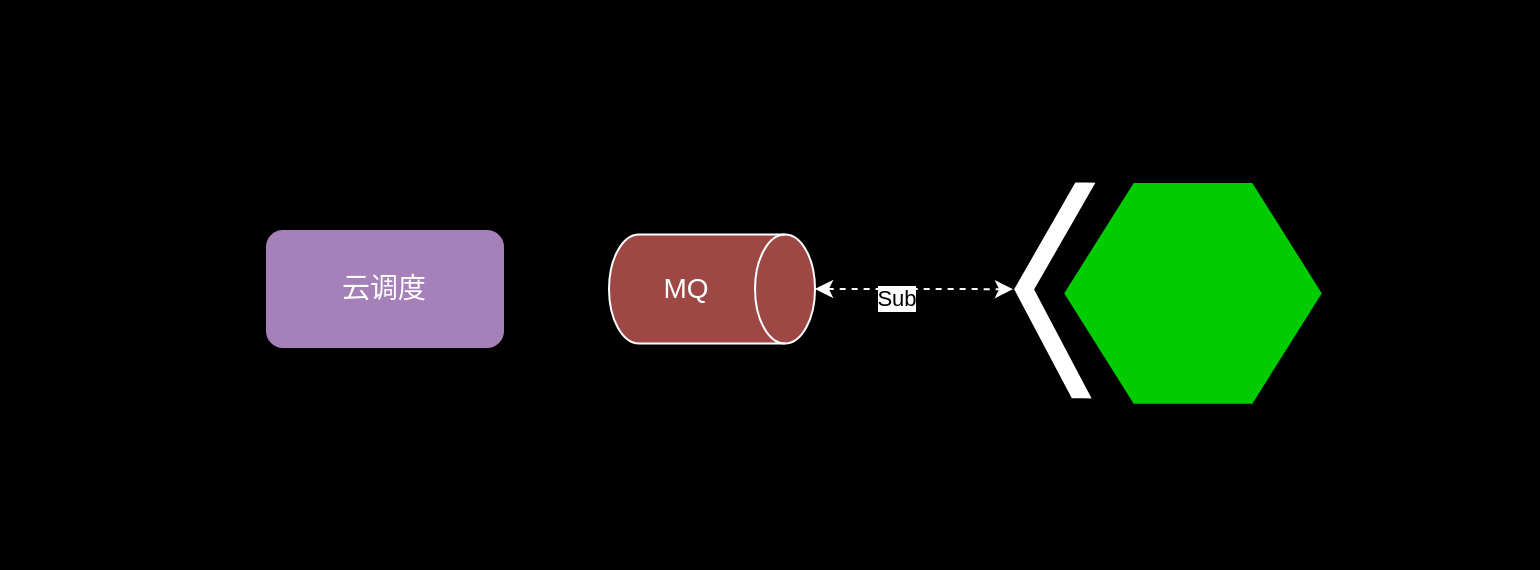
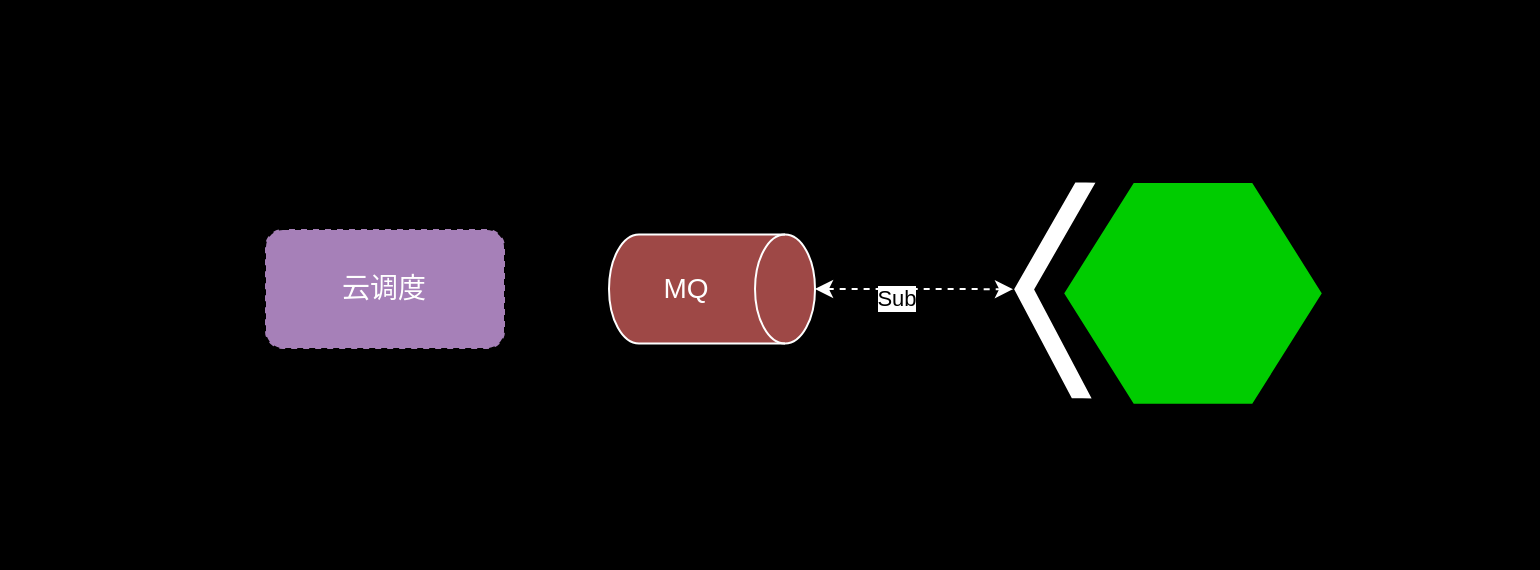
- <mxCell id="3" value="&lt;font style=&quot;font-size: 14px;&quot; color=&quot;#ffffff&quot;&gt;云调度&lt;/font&gt;" style="rounded=1;whiteSpace=wrap;html=1;fillColor=#A680B8;" parent="1" vertex="1"><mxGeometry x="132" y="114" width="120" height="60" as="geometry" /></mxCell>
+ <mxCell id="3" value="&lt;font style=&quot;font-size: 14px;&quot; color=&quot;#ffffff&quot;&gt;云调度&lt;/font&gt;" style="rounded=1;whiteSpace=wrap;html=1;fillColor=#A680B8;dashed=1;" parent="1" vertex="1"><mxGeometry x="132" y="114" width="120" height="60" as="geometry" /></mxCell>
